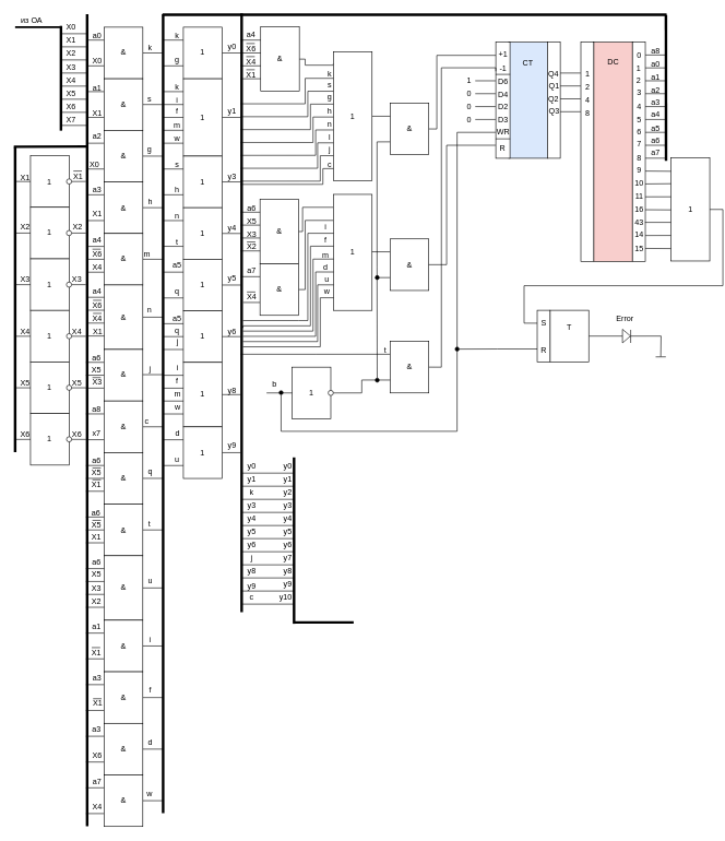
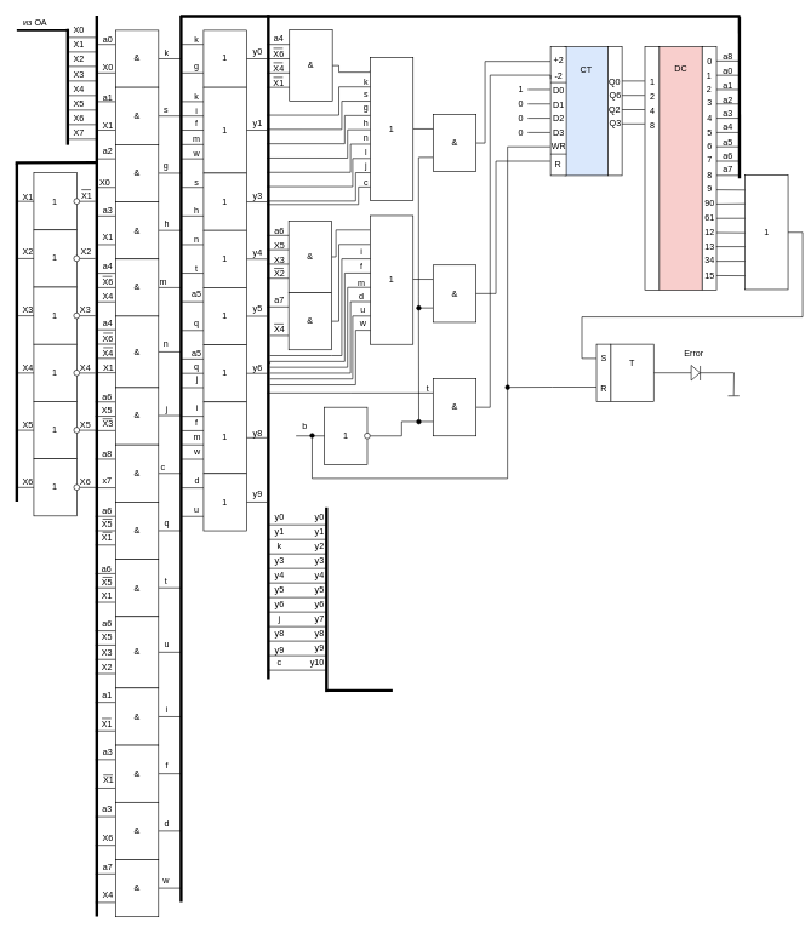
- <mxCell id="199" value="+1" style="text;html=1;align=center;verticalAlign=middle;resizable=0;points=[];autosize=1;strokeColor=none;fillColor=none;" parent="1" vertex="1"><mxGeometry x="751.93" y="73" width="30" height="20" as="geometry" /></mxCell>
+ <mxCell id="199" value="+2" style="text;html=1;align=center;verticalAlign=middle;resizable=0;points=[];autosize=1;strokeColor=none;fillColor=none;" parent="1" vertex="1"><mxGeometry x="751.93" y="73" width="30" height="20" as="geometry" /></mxCell>
- <mxCell id="200" value="-1" style="text;html=1;align=center;verticalAlign=middle;resizable=0;points=[];autosize=1;strokeColor=none;fillColor=none;" parent="1" vertex="1"><mxGeometry x="752.09" y="94" width="30" height="20" as="geometry" /></mxCell>
+ <mxCell id="200" value="-2" style="text;html=1;align=center;verticalAlign=middle;resizable=0;points=[];autosize=1;strokeColor=none;fillColor=none;" parent="1" vertex="1"><mxGeometry x="752.09" y="94" width="30" height="20" as="geometry" /></mxCell>
- <mxCell id="207" value="Q4" style="text;html=1;align=center;verticalAlign=middle;resizable=0;points=[];autosize=1;strokeColor=none;fillColor=none;" parent="1" vertex="1"><mxGeometry x="828.53" y="101.5" width="30" height="20" as="geometry" /></mxCell>
+ <mxCell id="207" value="Q0" style="text;html=1;align=center;verticalAlign=middle;resizable=0;points=[];autosize=1;strokeColor=none;fillColor=none;" parent="1" vertex="1"><mxGeometry x="828.53" y="101.5" width="30" height="20" as="geometry" /></mxCell>
- <mxCell id="202" value="D6" style="text;html=1;align=center;verticalAlign=middle;resizable=0;points=[];autosize=1;strokeColor=none;fillColor=none;" parent="1" vertex="1"><mxGeometry x="751.93" y="114" width="30" height="20" as="geometry" /></mxCell>
+ <mxCell id="202" value="D0" style="text;html=1;align=center;verticalAlign=middle;resizable=0;points=[];autosize=1;strokeColor=none;fillColor=none;" parent="1" vertex="1"><mxGeometry x="751.93" y="114" width="30" height="20" as="geometry" /></mxCell>
- <mxCell id="208" value="Q1" style="text;html=1;align=center;verticalAlign=middle;resizable=0;points=[];autosize=1;strokeColor=none;fillColor=none;" parent="1" vertex="1"><mxGeometry x="829.69" y="121" width="30" height="20" as="geometry" /></mxCell>
+ <mxCell id="208" value="Q6" style="text;html=1;align=center;verticalAlign=middle;resizable=0;points=[];autosize=1;strokeColor=none;fillColor=none;" parent="1" vertex="1"><mxGeometry x="829.69" y="121" width="30" height="20" as="geometry" /></mxCell>
- <mxCell id="203" value="D4" style="text;html=1;align=center;verticalAlign=middle;resizable=0;points=[];autosize=1;strokeColor=none;fillColor=none;" parent="1" vertex="1"><mxGeometry x="752.09" y="135" width="30" height="20" as="geometry" /></mxCell>
+ <mxCell id="203" value="D1" style="text;html=1;align=center;verticalAlign=middle;resizable=0;points=[];autosize=1;strokeColor=none;fillColor=none;" parent="1" vertex="1"><mxGeometry x="752.09" y="135" width="30" height="20" as="geometry" /></mxCell>
- <mxCell id="221" value="10" style="text;html=1;align=center;verticalAlign=middle;resizable=0;points=[];autosize=1;strokeColor=none;fillColor=none;" parent="1" vertex="1"><mxGeometry x="959.75" y="270.25" width="30" height="20" as="geometry" /></mxCell>
+ <mxCell id="221" value="90" style="text;html=1;align=center;verticalAlign=middle;resizable=0;points=[];autosize=1;strokeColor=none;fillColor=none;" parent="1" vertex="1"><mxGeometry x="959.75" y="270.25" width="30" height="20" as="geometry" /></mxCell>
- <mxCell id="222" value="11" style="text;html=1;align=center;verticalAlign=middle;resizable=0;points=[];autosize=1;strokeColor=none;fillColor=none;" parent="1" vertex="1"><mxGeometry x="959.75" y="290.25" width="30" height="20" as="geometry" /></mxCell>
+ <mxCell id="222" value="61" style="text;html=1;align=center;verticalAlign=middle;resizable=0;points=[];autosize=1;strokeColor=none;fillColor=none;" parent="1" vertex="1"><mxGeometry x="959.75" y="290.25" width="30" height="20" as="geometry" /></mxCell>
- <mxCell id="223" value="16" style="text;html=1;align=center;verticalAlign=middle;resizable=0;points=[];autosize=1;strokeColor=none;fillColor=none;" parent="1" vertex="1"><mxGeometry x="959.75" y="310.25" width="30" height="20" as="geometry" /></mxCell>
+ <mxCell id="223" value="12" style="text;html=1;align=center;verticalAlign=middle;resizable=0;points=[];autosize=1;strokeColor=none;fillColor=none;" parent="1" vertex="1"><mxGeometry x="959.75" y="310.25" width="30" height="20" as="geometry" /></mxCell>
- <mxCell id="224" value="43" style="text;html=1;align=center;verticalAlign=middle;resizable=0;points=[];autosize=1;strokeColor=none;fillColor=none;" parent="1" vertex="1"><mxGeometry x="959.75" y="329.25" width="30" height="20" as="geometry" /></mxCell>
+ <mxCell id="224" value="13" style="text;html=1;align=center;verticalAlign=middle;resizable=0;points=[];autosize=1;strokeColor=none;fillColor=none;" parent="1" vertex="1"><mxGeometry x="959.75" y="329.25" width="30" height="20" as="geometry" /></mxCell>
- <mxCell id="225" value="14" style="text;html=1;align=center;verticalAlign=middle;resizable=0;points=[];autosize=1;strokeColor=none;fillColor=none;" parent="1" vertex="1"><mxGeometry x="959.75" y="348.25" width="30" height="20" as="geometry" /></mxCell>
+ <mxCell id="225" value="34" style="text;html=1;align=center;verticalAlign=middle;resizable=0;points=[];autosize=1;strokeColor=none;fillColor=none;" parent="1" vertex="1"><mxGeometry x="959.75" y="348.25" width="30" height="20" as="geometry" /></mxCell>
